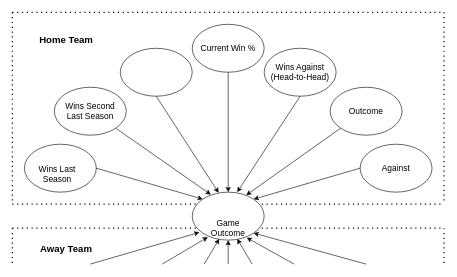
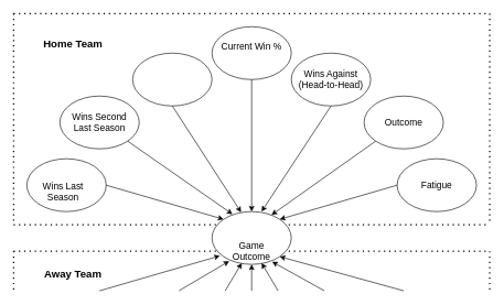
- <mxCell id="16" value="&lt;span style=&quot;font-size: 14px;&quot;&gt;Current Win %&lt;/span&gt;" style="text;html=1;align=center;verticalAlign=middle;whiteSpace=wrap;rounded=0;" vertex="1" parent="1"><mxGeometry x="330" y="65" width="100" height="30" as="geometry" /></mxCell>
+ <mxCell id="16" value="&lt;span style=&quot;font-size: 14px;&quot;&gt;Current Win %&lt;/span&gt;" style="text;html=1;align=center;verticalAlign=middle;whiteSpace=wrap;rounded=0;" vertex="1" parent="1"><mxGeometry x="330" y="55" width="100" height="30" as="geometry" /></mxCell>
- <mxCell id="10" value="&lt;span style=&quot;font-size: 14px;&quot;&gt;Against&lt;/span&gt;" style="text;html=1;align=center;verticalAlign=middle;whiteSpace=wrap;rounded=0;" vertex="1" parent="1"><mxGeometry x="610" y="265" width="100" height="30" as="geometry" /></mxCell>
+ <mxCell id="10" value="&lt;span style=&quot;font-size: 14px;&quot;&gt;Fatigue&lt;/span&gt;" style="text;html=1;align=center;verticalAlign=middle;whiteSpace=wrap;rounded=0;" vertex="1" parent="1"><mxGeometry x="610" y="265" width="100" height="30" as="geometry" /></mxCell>
